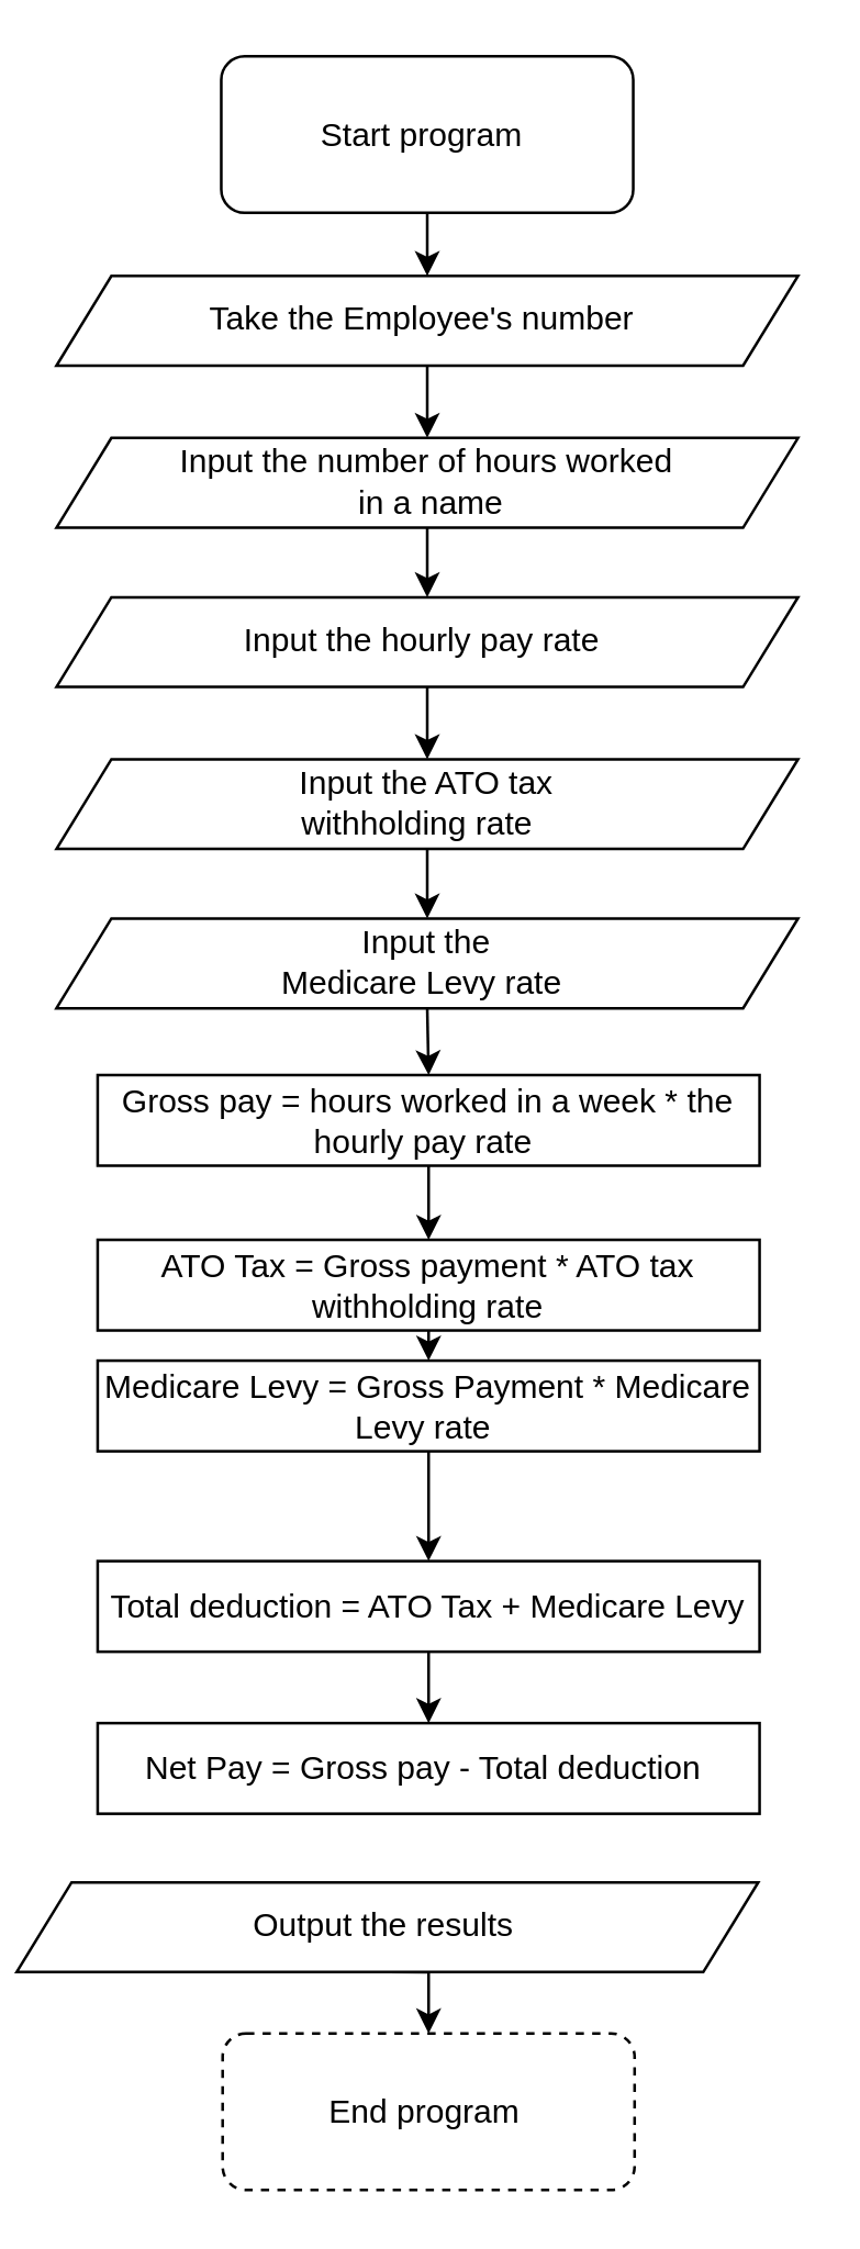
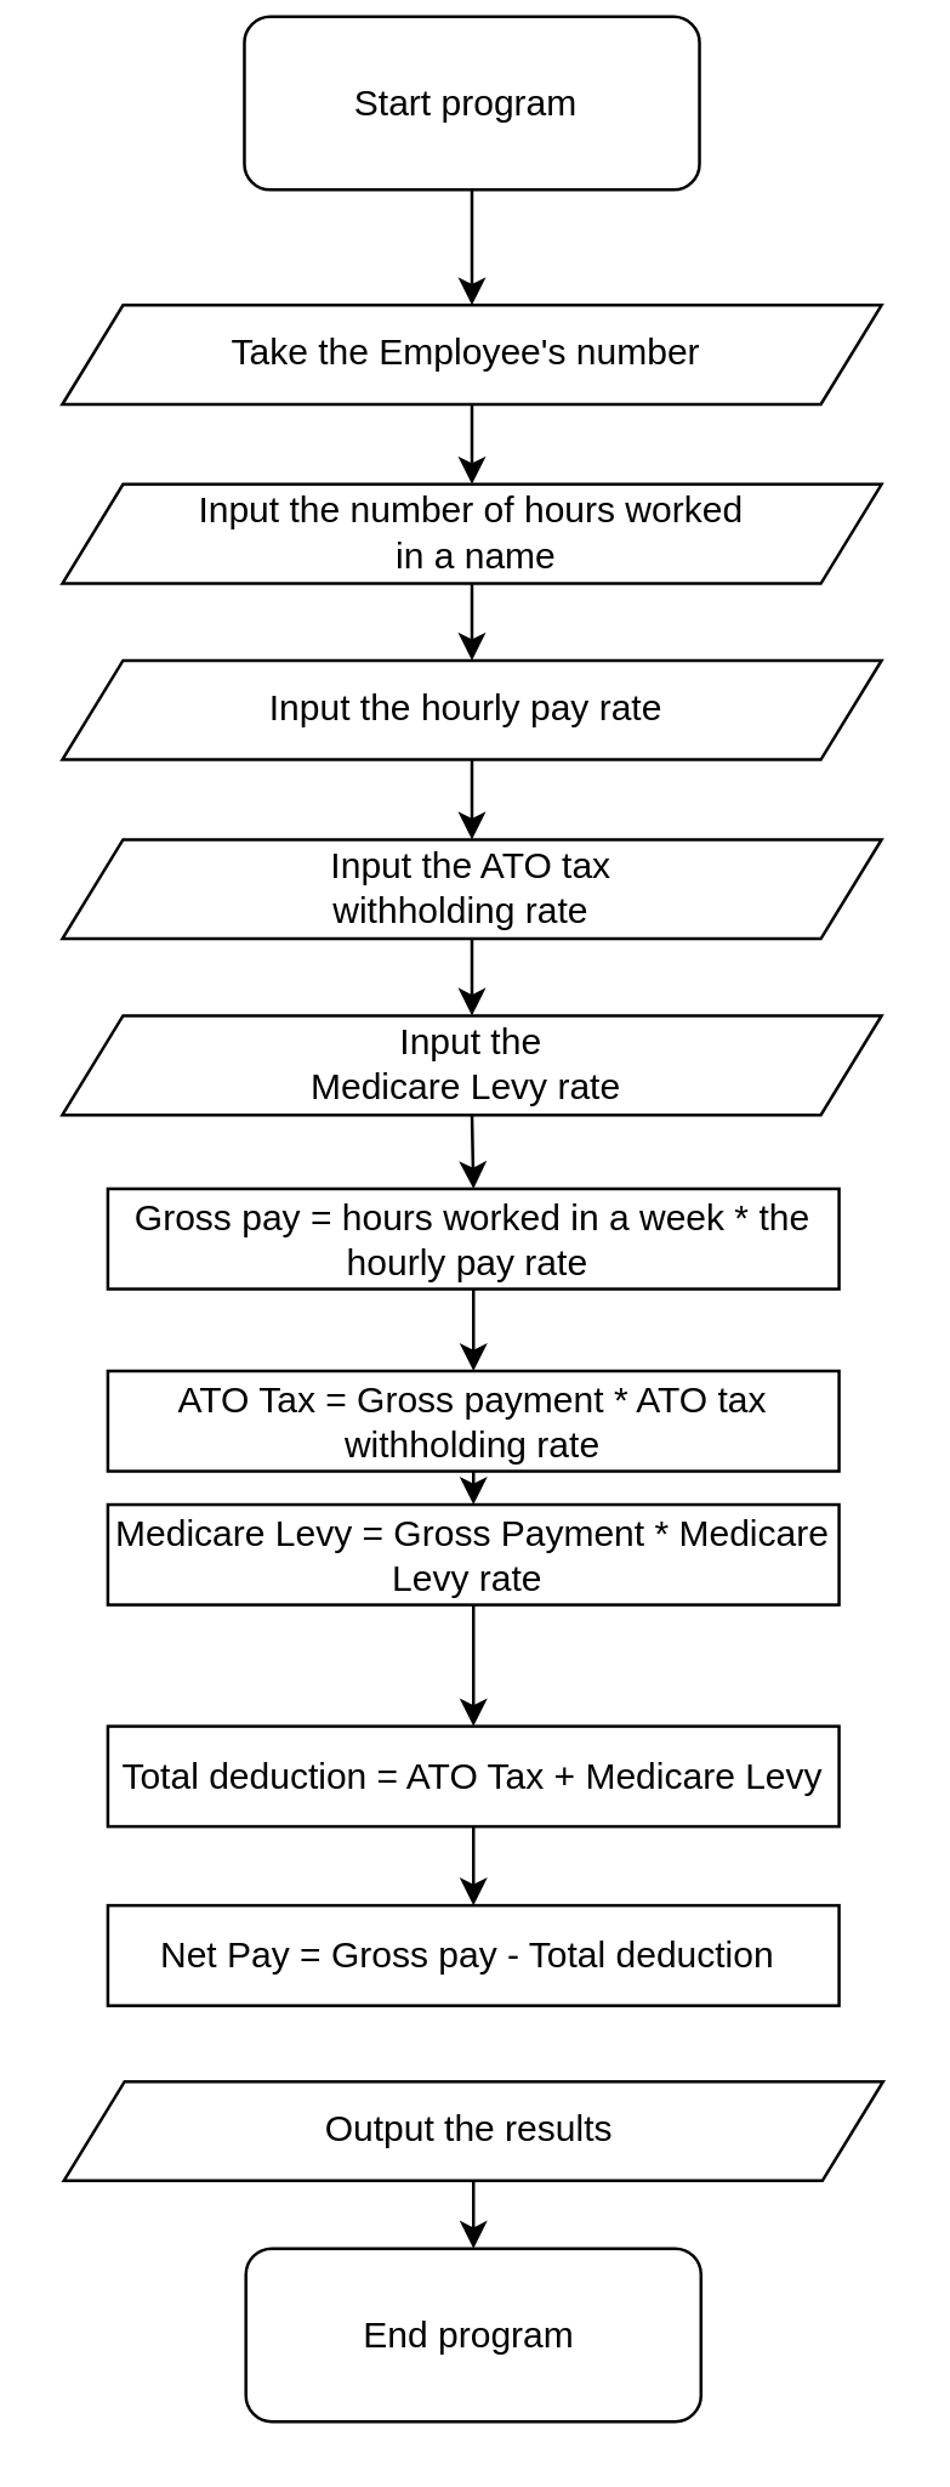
- <mxCell id="8" value="Start program&amp;nbsp;" style="rounded=1;whiteSpace=wrap;html=1;fontSize=12;glass=0;strokeWidth=1;shadow=0;" parent="1" vertex="1"><mxGeometry x="80" y="20" width="150" height="57" as="geometry" /></mxCell>
+ <mxCell id="8" value="Start program&amp;nbsp;" style="rounded=1;whiteSpace=wrap;html=1;fontSize=12;glass=0;strokeWidth=1;shadow=0;" parent="1" vertex="1"><mxGeometry x="80" y="5" width="150" height="57" as="geometry" /></mxCell>
- <mxCell id="25" value="Output the results&amp;nbsp;" style="shape=parallelogram;perimeter=parallelogramPerimeter;whiteSpace=wrap;html=1;fixedSize=1;" vertex="1" parent="1"><mxGeometry x="5.5" y="685" width="270" height="32.67" as="geometry" /></mxCell>
+ <mxCell id="25" value="Output the results&amp;nbsp;" style="shape=parallelogram;perimeter=parallelogramPerimeter;whiteSpace=wrap;html=1;fixedSize=1;" vertex="1" parent="1"><mxGeometry x="20.5" y="685" width="270" height="32.67" as="geometry" /></mxCell>
- <mxCell id="12" value="End program&amp;nbsp;" style="rounded=1;whiteSpace=wrap;html=1;dashed=1;" vertex="1" parent="1"><mxGeometry x="80.5" y="740" width="150" height="57" as="geometry" /></mxCell>
+ <mxCell id="12" value="End program&amp;nbsp;" style="rounded=1;whiteSpace=wrap;html=1;" vertex="1" parent="1"><mxGeometry x="80.5" y="740" width="150" height="57" as="geometry" /></mxCell>
